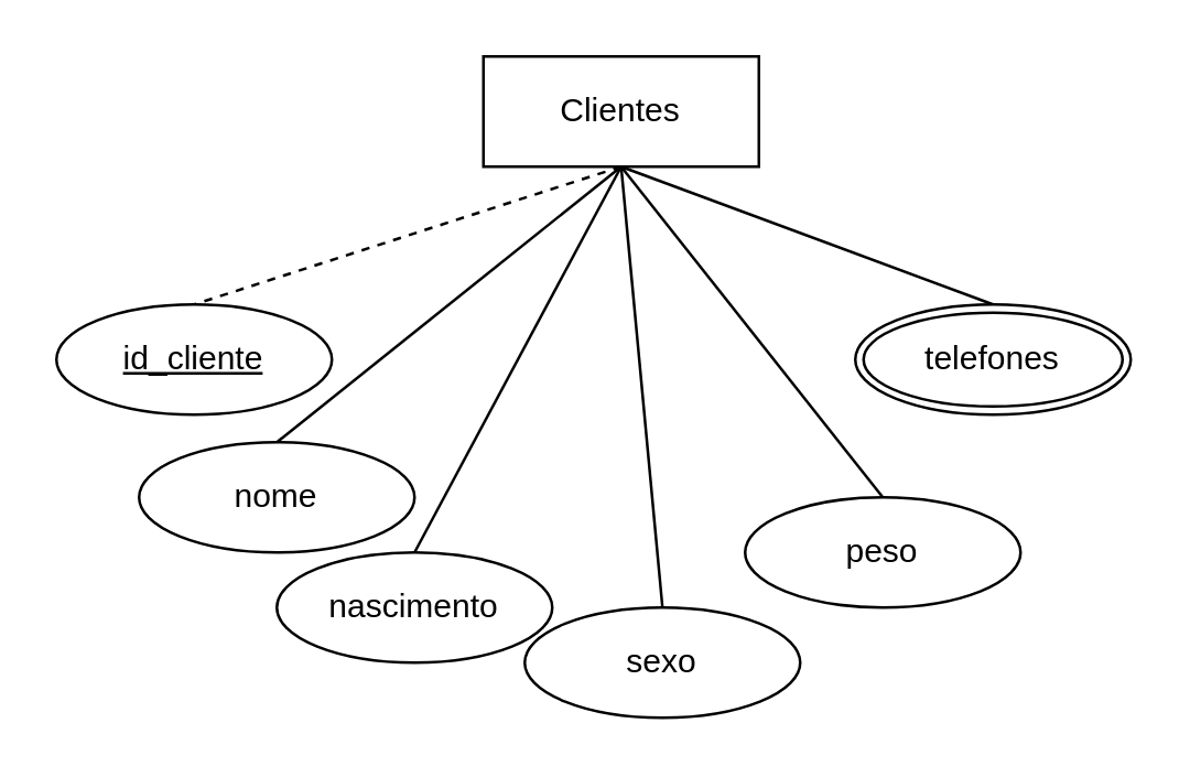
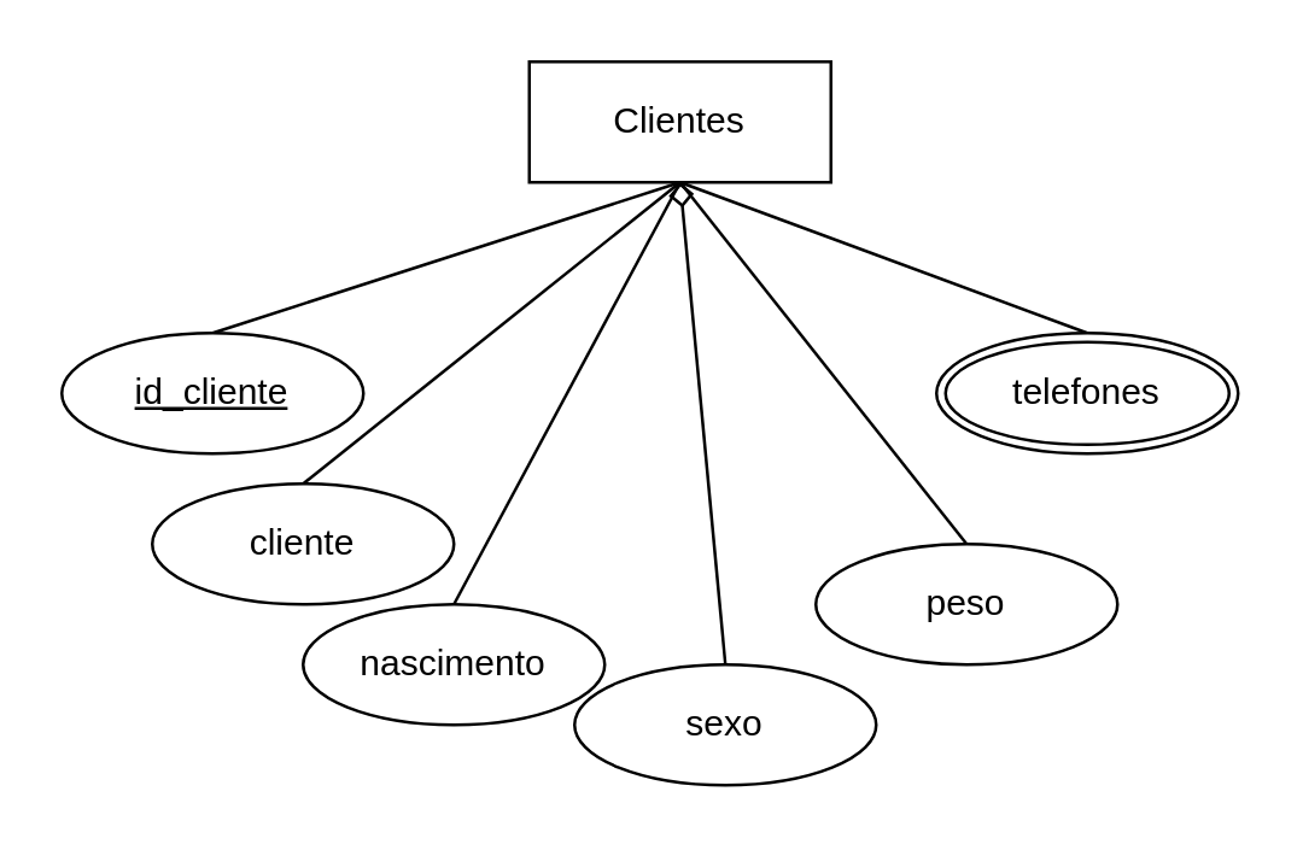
- <mxCell id="9" style="edgeStyle=none;rounded=0;orthogonalLoop=1;jettySize=auto;html=1;exitX=0.5;exitY=0;exitDx=0;exitDy=0;entryX=0.5;entryY=1;entryDx=0;entryDy=0;endArrow=none;endFill=0;" edge="1" parent="1" source="10" target="3"><mxGeometry relative="1" as="geometry" /></mxCell>
+ <mxCell id="9" style="edgeStyle=none;rounded=0;orthogonalLoop=1;jettySize=auto;html=1;exitX=0.5;exitY=0;exitDx=0;exitDy=0;entryX=0.5;entryY=1;entryDx=0;entryDy=0;endArrow=diamond;endFill=0;" edge="1" parent="1" source="10" target="3"><mxGeometry relative="1" as="geometry" /></mxCell>
- <mxCell id="2" style="rounded=0;orthogonalLoop=1;jettySize=auto;html=1;exitX=0.5;exitY=1;exitDx=0;exitDy=0;entryX=0.5;entryY=0;entryDx=0;entryDy=0;endArrow=none;endFill=0;dashed=1;" edge="1" parent="1" source="3" target="6"><mxGeometry relative="1" as="geometry" /></mxCell>
+ <mxCell id="2" style="rounded=0;orthogonalLoop=1;jettySize=auto;html=1;exitX=0.5;exitY=1;exitDx=0;exitDy=0;entryX=0.5;entryY=0;entryDx=0;entryDy=0;endArrow=none;endFill=0;" edge="1" parent="1" source="3" target="6"><mxGeometry relative="1" as="geometry" /></mxCell>
- <mxCell id="5" value="nome" style="ellipse;whiteSpace=wrap;html=1;align=center;" vertex="1" parent="1"><mxGeometry x="50" y="160" width="100" height="40" as="geometry" /></mxCell>
+ <mxCell id="5" value="cliente" style="ellipse;whiteSpace=wrap;html=1;align=center;" vertex="1" parent="1"><mxGeometry x="50" y="160" width="100" height="40" as="geometry" /></mxCell>
